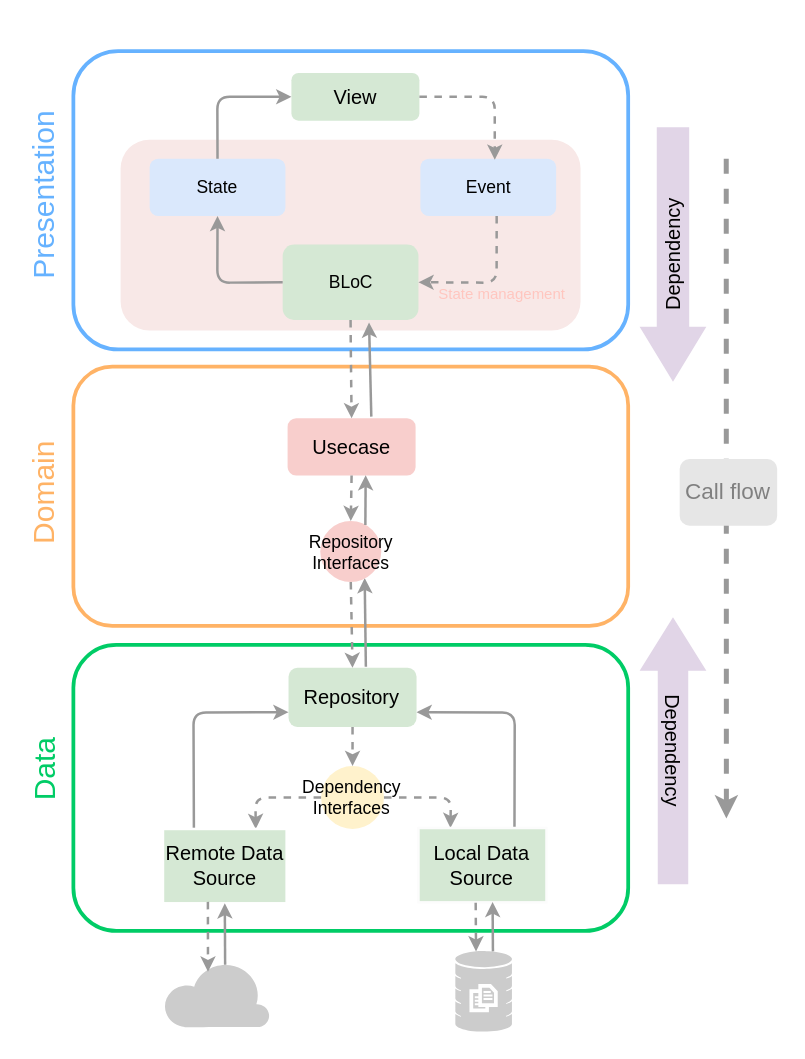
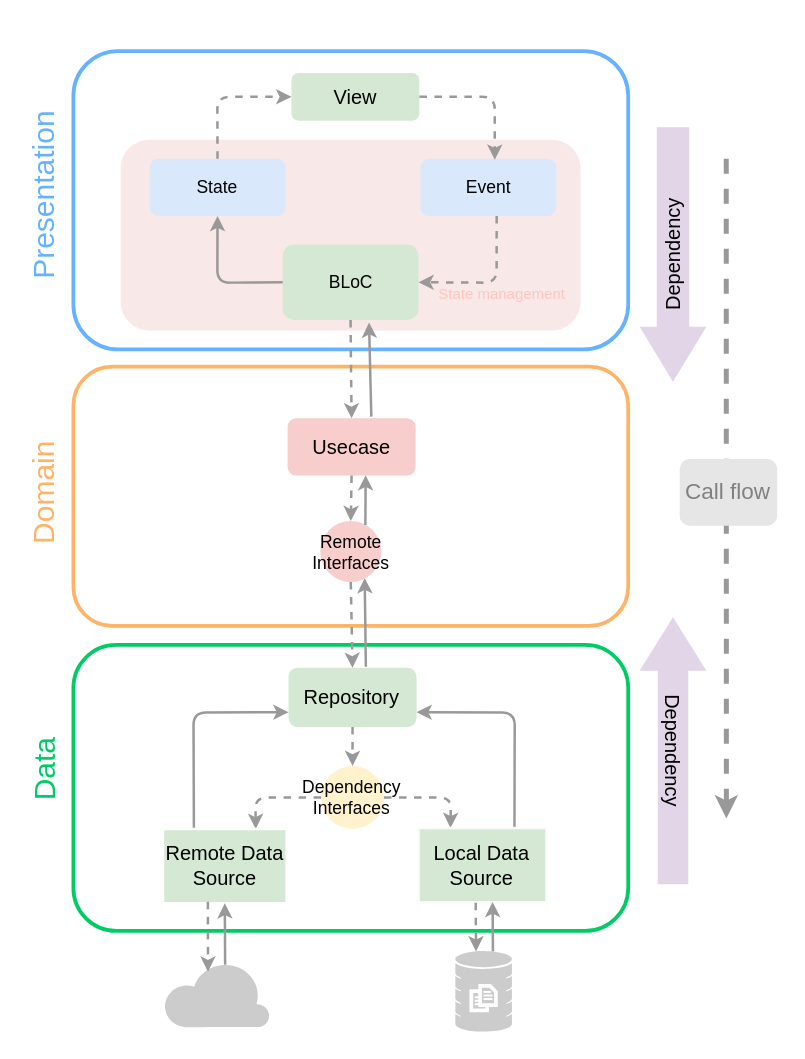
- <mxCell id="19" value="" style="html=1;labelBackgroundColor=#ffffff;startArrow=none;startFill=0;startSize=6;endArrow=classic;endFill=1;endSize=6;jettySize=auto;orthogonalLoop=1;strokeWidth=2;fontSize=14;entryX=0;entryY=0.5;entryDx=0;entryDy=0;exitX=0.5;exitY=0;exitDx=0;exitDy=0;fontColor=#999999;strokeColor=#999999;" parent="2" source="17" target="4" edge="1"><mxGeometry width="60" height="60" relative="1" as="geometry"><mxPoint x="230.742" y="192.564" as="sourcePoint" /><mxPoint x="213.246" y="40.419" as="targetPoint" /><Array as="points"><mxPoint x="153.289" y="36.606" /></Array></mxGeometry></mxCell>
+ <mxCell id="19" value="" style="html=1;labelBackgroundColor=#ffffff;startArrow=none;startFill=0;startSize=6;endArrow=classic;endFill=1;endSize=6;jettySize=auto;orthogonalLoop=1;strokeWidth=2;fontSize=14;entryX=0;entryY=0.5;entryDx=0;entryDy=0;exitX=0.5;exitY=0;exitDx=0;exitDy=0;fontColor=#999999;strokeColor=#999999;dashed=1;" parent="2" source="17" target="4" edge="1"><mxGeometry width="60" height="60" relative="1" as="geometry"><mxPoint x="230.742" y="192.564" as="sourcePoint" /><mxPoint x="213.246" y="40.419" as="targetPoint" /><Array as="points"><mxPoint x="153.289" y="36.606" /></Array></mxGeometry></mxCell>
- <mxCell id="34" value="&lt;font&gt;Repository Interfaces&lt;/font&gt;" style="ellipse;whiteSpace=wrap;html=1;aspect=fixed;rounded=1;fontSize=14;align=center;verticalAlign=middle;fillColor=#f8cecc;strokeColor=none;fontColor=#000000;" parent="2" vertex="1"><mxGeometry x="235.653" y="375.977" width="48.808" height="48.808" as="geometry" /></mxCell>
+ <mxCell id="34" value="&lt;font&gt;Remote Interfaces&lt;/font&gt;" style="ellipse;whiteSpace=wrap;html=1;aspect=fixed;rounded=1;fontSize=14;align=center;verticalAlign=middle;fillColor=#f8cecc;strokeColor=none;fontColor=#000000;" parent="2" vertex="1"><mxGeometry x="235.653" y="375.977" width="48.808" height="48.808" as="geometry" /></mxCell>
